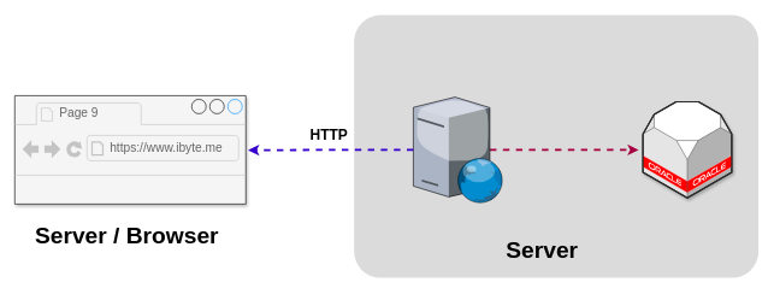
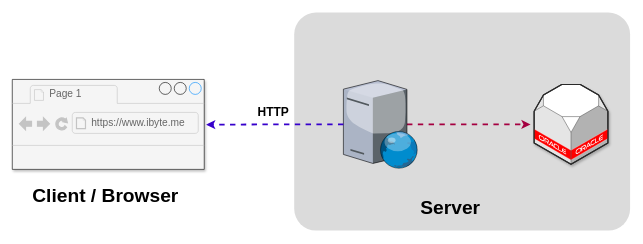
- <mxCell id="5" value="Page 9" style="strokeWidth=1;shadow=0;dashed=0;align=center;html=1;shape=mxgraph.mockup.containers.anchor;fontSize=17;fontColor=#666666;align=left;whiteSpace=wrap;" parent="4" vertex="1"><mxGeometry x="60" y="12" width="110" height="26" as="geometry" /></mxCell>
+ <mxCell id="5" value="Page 1" style="strokeWidth=1;shadow=0;dashed=0;align=center;html=1;shape=mxgraph.mockup.containers.anchor;fontSize=17;fontColor=#666666;align=left;whiteSpace=wrap;" parent="4" vertex="1"><mxGeometry x="60" y="12" width="110" height="26" as="geometry" /></mxCell>
- <mxCell id="11" value="&lt;font style=&quot;font-size: 32px;&quot;&gt;&lt;b&gt;Server / Browser&lt;/b&gt;&lt;/font&gt;" style="text;html=1;align=center;verticalAlign=middle;resizable=0;points=[];autosize=1;strokeColor=none;fillColor=none;" parent="1" vertex="1"><mxGeometry x="40" y="300" width="270" height="50" as="geometry" /></mxCell>
+ <mxCell id="11" value="&lt;font style=&quot;font-size: 32px;&quot;&gt;&lt;b&gt;Client / Browser&lt;/b&gt;&lt;/font&gt;" style="text;html=1;align=center;verticalAlign=middle;resizable=0;points=[];autosize=1;strokeColor=none;fillColor=none;" parent="1" vertex="1"><mxGeometry x="40" y="300" width="270" height="50" as="geometry" /></mxCell>
